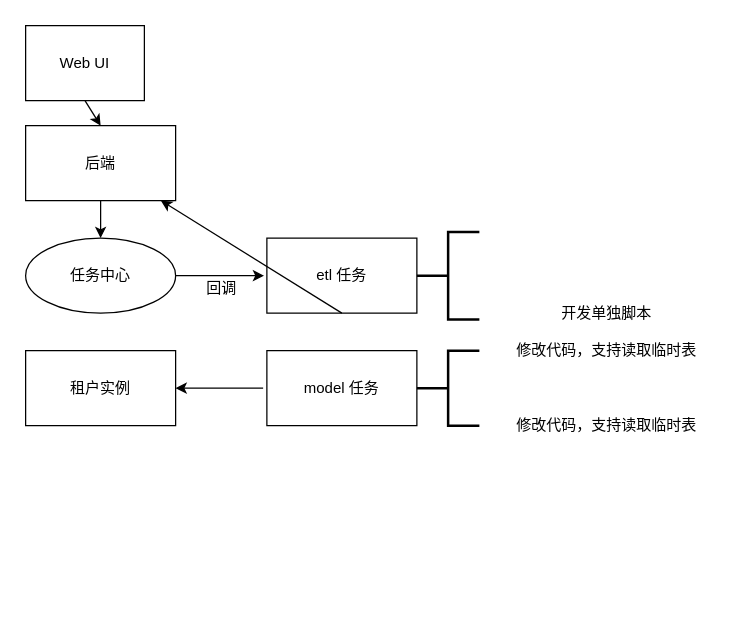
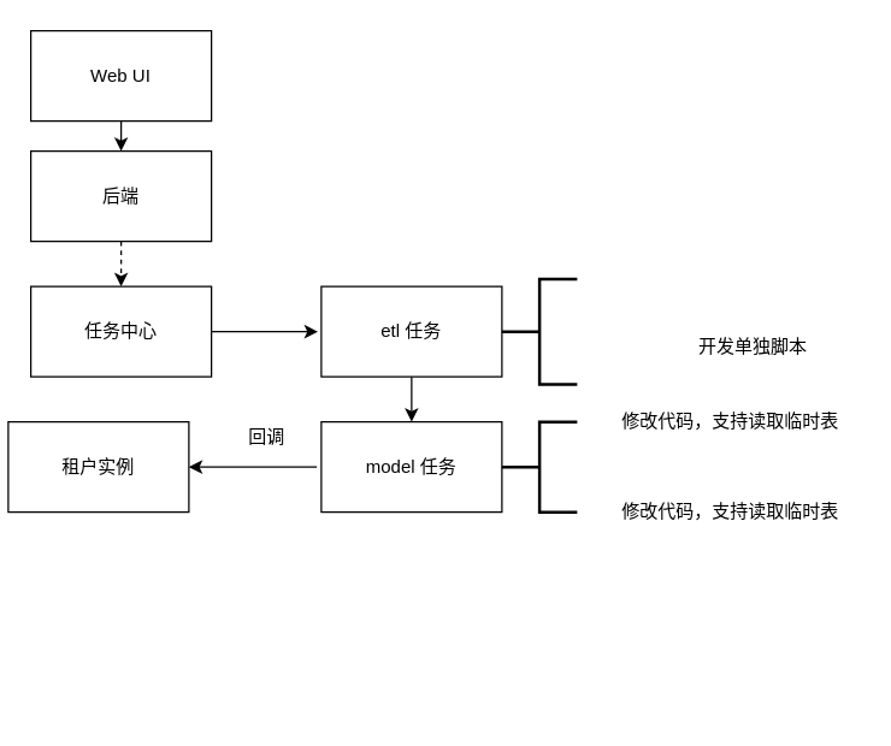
- <mxCell id="2" value="Web UI" style="rounded=0;whiteSpace=wrap;html=1;" vertex="1" parent="1"><mxGeometry x="20" y="20" width="95" height="60" as="geometry" /></mxCell>
+ <mxCell id="2" value="Web UI" style="rounded=0;whiteSpace=wrap;html=1;" vertex="1" parent="1"><mxGeometry x="20" y="20" width="120" height="60" as="geometry" /></mxCell>
- <mxCell id="12" value="" style="endArrow=classic;html=1;exitX=0.5;exitY=1;exitDx=0;exitDy=0;" edge="1" parent="1" source="3" target="4"><mxGeometry width="50" height="50" relative="1" as="geometry"><mxPoint x="-70" y="270" as="sourcePoint" /><mxPoint x="-20" y="220" as="targetPoint" /></mxGeometry></mxCell>
+ <mxCell id="12" value="" style="endArrow=classic;html=1;exitX=0.5;exitY=1;exitDx=0;exitDy=0;dashed=1;" edge="1" parent="1" source="3" target="4"><mxGeometry width="50" height="50" relative="1" as="geometry"><mxPoint x="-70" y="270" as="sourcePoint" /><mxPoint x="-20" y="220" as="targetPoint" /></mxGeometry></mxCell>
- <mxCell id="14" value="" style="endArrow=classic;html=1;exitX=0.5;exitY=1;exitDx=0;exitDy=0;" edge="1" parent="1" source="5" target="3"><mxGeometry width="50" height="50" relative="1" as="geometry"><mxPoint x="360" y="110" as="sourcePoint" /><mxPoint x="410" y="60" as="targetPoint" /></mxGeometry></mxCell>
+ <mxCell id="14" value="" style="endArrow=classic;html=1;exitX=0.5;exitY=1;exitDx=0;exitDy=0;" edge="1" parent="1" source="5" target="6"><mxGeometry width="50" height="50" relative="1" as="geometry"><mxPoint x="360" y="110" as="sourcePoint" /><mxPoint x="410" y="60" as="targetPoint" /></mxGeometry></mxCell>
- <mxCell id="4" value="任务中心" style="ellipse;whiteSpace=wrap;html=1;" vertex="1" parent="1"><mxGeometry x="20" y="190" width="120" height="60" as="geometry" /></mxCell>
+ <mxCell id="4" value="任务中心" style="rounded=0;whiteSpace=wrap;html=1;" vertex="1" parent="1"><mxGeometry x="20" y="190" width="120" height="60" as="geometry" /></mxCell>
- <mxCell id="10" value="回调" style="text;html=1;strokeColor=none;fillColor=none;align=center;verticalAlign=middle;whiteSpace=wrap;rounded=0;" vertex="1" parent="1"><mxGeometry x="157" y="220" width="40" height="20" as="geometry" /></mxCell>
+ <mxCell id="10" value="回调" style="text;html=1;strokeColor=none;fillColor=none;align=center;verticalAlign=middle;whiteSpace=wrap;rounded=0;" vertex="1" parent="1"><mxGeometry x="157" y="280" width="40" height="20" as="geometry" /></mxCell>
- <mxCell id="18" value="开发单独脚本" style="text;html=1;strokeColor=none;fillColor=none;align=center;verticalAlign=middle;whiteSpace=wrap;rounded=0;" vertex="1" parent="1"><mxGeometry x="400" y="240" width="170" height="20" as="geometry" /></mxCell>
+ <mxCell id="18" value="开发单独脚本" style="text;html=1;strokeColor=none;fillColor=none;align=center;verticalAlign=middle;whiteSpace=wrap;rounded=0;" vertex="1" parent="1"><mxGeometry x="415" y="220" width="170" height="20" as="geometry" /></mxCell>
- <mxCell id="7" value="租户实例" style="rounded=0;whiteSpace=wrap;html=1;" vertex="1" parent="1"><mxGeometry x="20" y="280" width="120" height="60" as="geometry" /></mxCell>
+ <mxCell id="7" value="租户实例" style="rounded=0;whiteSpace=wrap;html=1;" vertex="1" parent="1"><mxGeometry x="5" y="280" width="120" height="60" as="geometry" /></mxCell>
